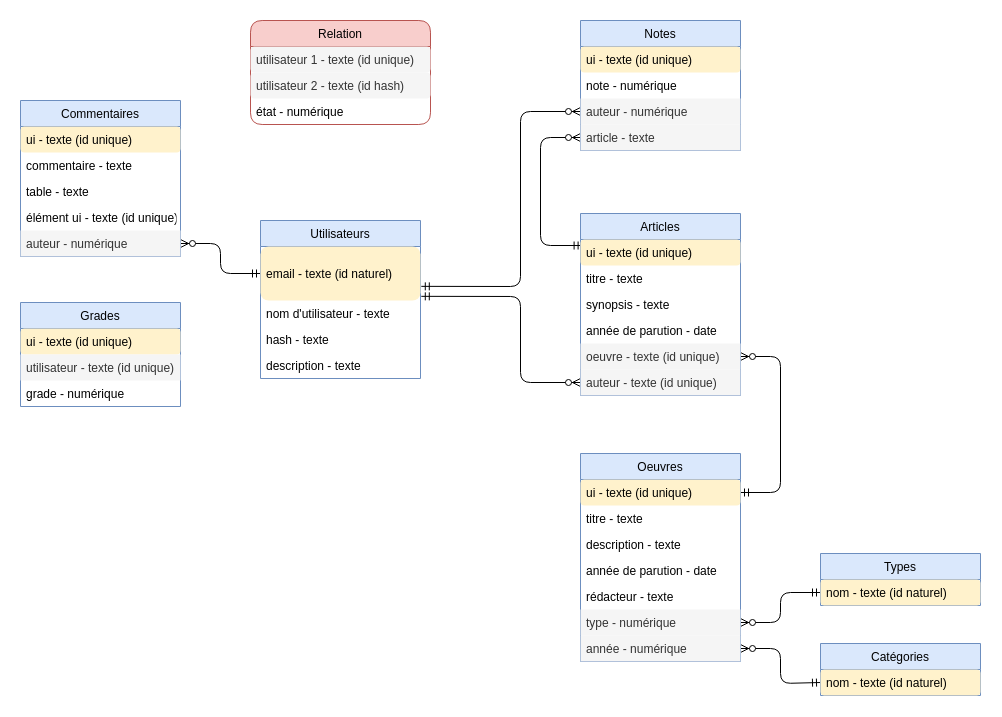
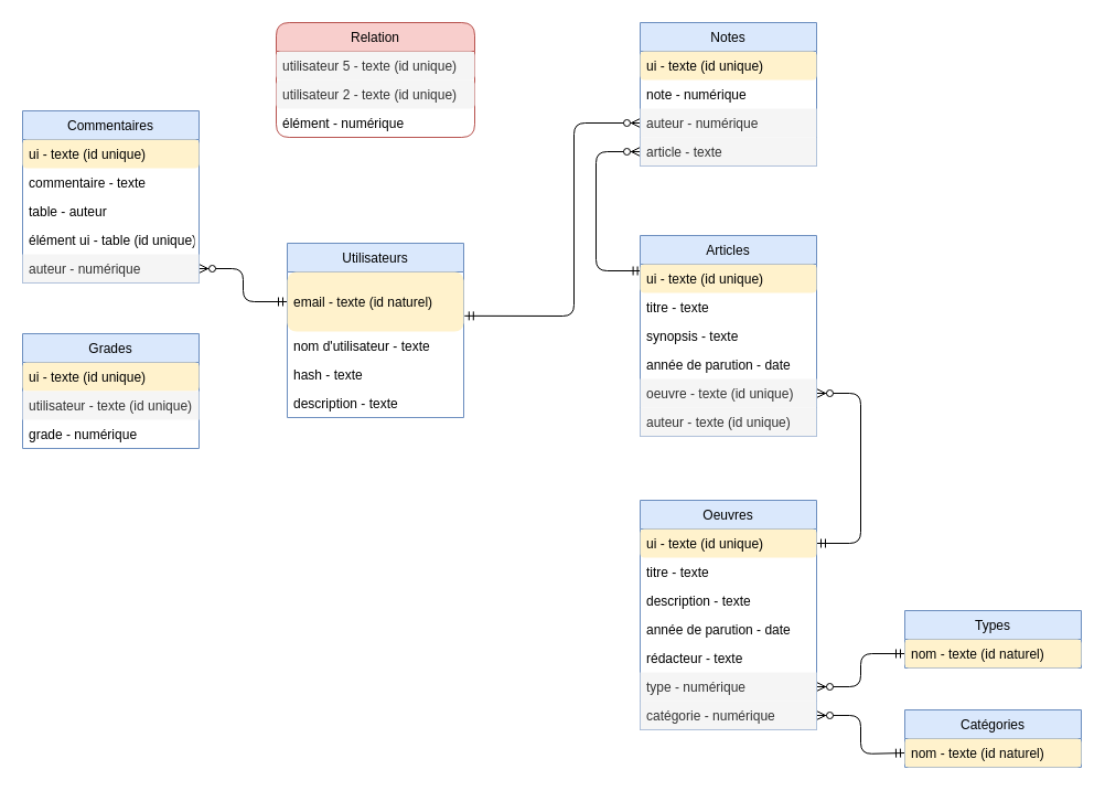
- <mxCell id="39" value="utilisateur 1 - texte (id unique)" style="text;strokeColor=none;fillColor=#f5f5f5;align=left;verticalAlign=top;spacingLeft=4;spacingRight=4;overflow=hidden;rotatable=0;points=[[0,0.5],[1,0.5]];portConstraint=eastwest;rounded=1;fontColor=#333333;" parent="38" vertex="1"><mxGeometry y="26" width="180" height="26" as="geometry" /></mxCell>
+ <mxCell id="39" value="utilisateur 5 - texte (id unique)" style="text;strokeColor=none;fillColor=#f5f5f5;align=left;verticalAlign=top;spacingLeft=4;spacingRight=4;overflow=hidden;rotatable=0;points=[[0,0.5],[1,0.5]];portConstraint=eastwest;rounded=1;fontColor=#333333;" parent="38" vertex="1"><mxGeometry y="26" width="180" height="26" as="geometry" /></mxCell>
- <mxCell id="40" value="utilisateur 2 - texte (id hash)" style="text;strokeColor=none;fillColor=#f5f5f5;align=left;verticalAlign=top;spacingLeft=4;spacingRight=4;overflow=hidden;rotatable=0;points=[[0,0.5],[1,0.5]];portConstraint=eastwest;rounded=1;fontColor=#333333;" parent="38" vertex="1"><mxGeometry y="52" width="180" height="26" as="geometry" /></mxCell>
+ <mxCell id="40" value="utilisateur 2 - texte (id unique)" style="text;strokeColor=none;fillColor=#f5f5f5;align=left;verticalAlign=top;spacingLeft=4;spacingRight=4;overflow=hidden;rotatable=0;points=[[0,0.5],[1,0.5]];portConstraint=eastwest;rounded=1;fontColor=#333333;" parent="38" vertex="1"><mxGeometry y="52" width="180" height="26" as="geometry" /></mxCell>
- <mxCell id="41" value="état - numérique" style="text;align=left;verticalAlign=top;spacingLeft=4;spacingRight=4;overflow=hidden;rotatable=0;points=[[0,0.5],[1,0.5]];portConstraint=eastwest;rounded=1;" parent="38" vertex="1"><mxGeometry y="78" width="180" height="26" as="geometry" /></mxCell>
+ <mxCell id="41" value="élément - numérique" style="text;align=left;verticalAlign=top;spacingLeft=4;spacingRight=4;overflow=hidden;rotatable=0;points=[[0,0.5],[1,0.5]];portConstraint=eastwest;rounded=1;" parent="38" vertex="1"><mxGeometry y="78" width="180" height="26" as="geometry" /></mxCell>
- <mxCell id="45" value="table - texte" style="text;align=left;verticalAlign=top;spacingLeft=4;spacingRight=4;overflow=hidden;rotatable=0;points=[[0,0.5],[1,0.5]];portConstraint=eastwest;" parent="42" vertex="1"><mxGeometry y="78" width="160" height="26" as="geometry" /></mxCell>
+ <mxCell id="45" value="table - auteur" style="text;align=left;verticalAlign=top;spacingLeft=4;spacingRight=4;overflow=hidden;rotatable=0;points=[[0,0.5],[1,0.5]];portConstraint=eastwest;" parent="42" vertex="1"><mxGeometry y="78" width="160" height="26" as="geometry" /></mxCell>
- <mxCell id="46" value="élément ui - texte (id unique)" style="text;align=left;verticalAlign=top;spacingLeft=4;spacingRight=4;overflow=hidden;rotatable=0;points=[[0,0.5],[1,0.5]];portConstraint=eastwest;" parent="42" vertex="1"><mxGeometry y="104" width="160" height="26" as="geometry" /></mxCell>
+ <mxCell id="46" value="élément ui - table (id unique)" style="text;align=left;verticalAlign=top;spacingLeft=4;spacingRight=4;overflow=hidden;rotatable=0;points=[[0,0.5],[1,0.5]];portConstraint=eastwest;" parent="42" vertex="1"><mxGeometry y="104" width="160" height="26" as="geometry" /></mxCell>
- <mxCell id="5" value="" style="endArrow=ERmandOne;html=1;startArrow=ERzeroToMany;startFill=1;endFill=0;entryX=1.005;entryY=0.923;entryDx=0;entryDy=0;exitX=0;exitY=0.5;exitDx=0;exitDy=0;entryPerimeter=0;" parent="1" source="15" target="34" edge="1"><mxGeometry width="50" height="50" relative="1" as="geometry"><mxPoint x="760" y="575.613" as="sourcePoint" /><mxPoint x="620" y="539.722" as="targetPoint" /><Array as="points"><mxPoint x="520" y="382" /><mxPoint x="520" y="296" /></Array></mxGeometry></mxCell>
- <mxCell id="23" value="année - numérique" style="text;strokeColor=none;fillColor=#f5f5f5;align=left;verticalAlign=top;spacingLeft=4;spacingRight=4;overflow=hidden;rotatable=0;points=[[0,0.5],[1,0.5]];portConstraint=eastwest;fontColor=#333333;" parent="16" vertex="1"><mxGeometry y="182" width="160" height="26" as="geometry" /></mxCell>
+ <mxCell id="23" value="catégorie - numérique" style="text;strokeColor=none;fillColor=#f5f5f5;align=left;verticalAlign=top;spacingLeft=4;spacingRight=4;overflow=hidden;rotatable=0;points=[[0,0.5],[1,0.5]];portConstraint=eastwest;fontColor=#333333;" parent="16" vertex="1"><mxGeometry y="182" width="160" height="26" as="geometry" /></mxCell>
